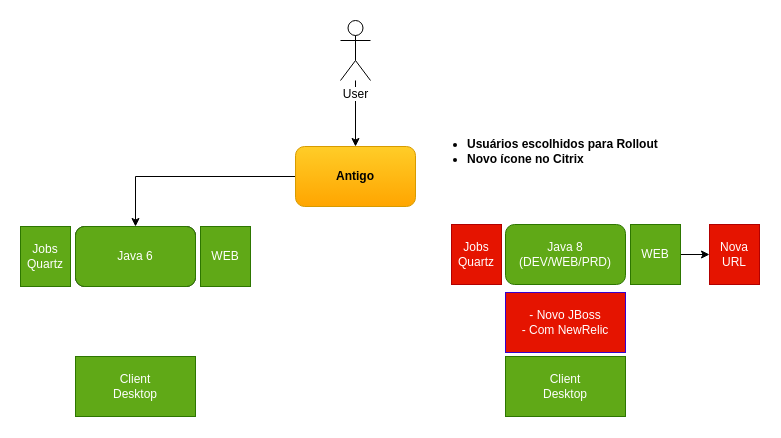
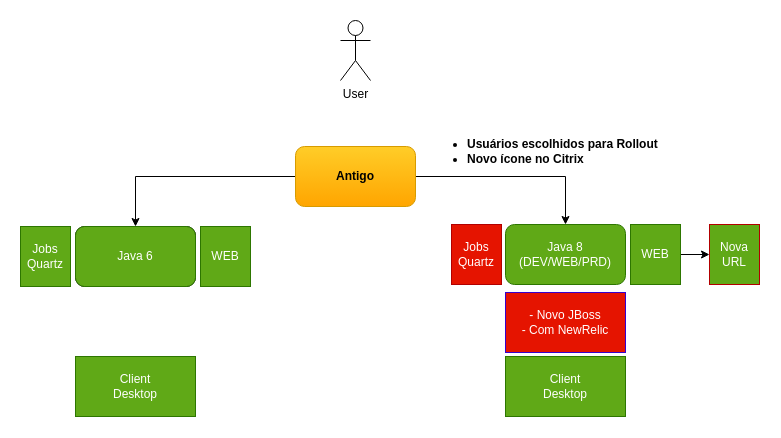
- <mxCell id="7" style="edgeStyle=orthogonalEdgeStyle;rounded=0;orthogonalLoop=1;jettySize=auto;html=1;entryX=0.5;entryY=0;entryDx=0;entryDy=0;" parent="1" source="8" target="4" edge="1"><mxGeometry relative="1" as="geometry" /></mxCell>
+ <mxCell id="3" style="edgeStyle=orthogonalEdgeStyle;rounded=0;orthogonalLoop=1;jettySize=auto;html=1;entryX=0.5;entryY=0;entryDx=0;entryDy=0;" parent="1" source="4" target="6" edge="1"><mxGeometry relative="1" as="geometry" /></mxCell>
- <mxCell id="18" value="Nova&lt;br&gt;URL" style="rounded=0;whiteSpace=wrap;html=1;fillColor=#e51400;strokeColor=#B20000;fontColor=#ffffff;" parent="1" vertex="1"><mxGeometry x="709" y="224" width="50" height="60" as="geometry" /></mxCell>
+ <mxCell id="18" value="Nova&lt;br&gt;URL" style="rounded=0;whiteSpace=wrap;html=1;fillColor=#60a917;strokeColor=#B20000;fontColor=#ffffff;" parent="1" vertex="1"><mxGeometry x="709" y="224" width="50" height="60" as="geometry" /></mxCell>
